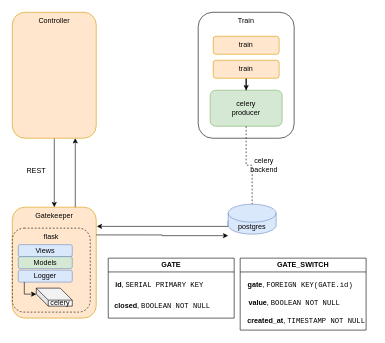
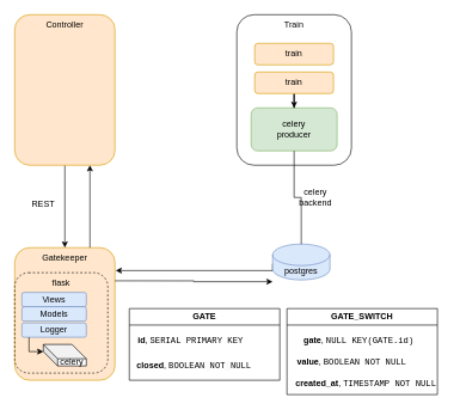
- <mxCell id="14" style="edgeStyle=orthogonalEdgeStyle;rounded=0;orthogonalLoop=1;jettySize=auto;html=1;entryX=0.5;entryY=0;entryDx=0;entryDy=0;entryPerimeter=0;dashed=1;endArrow=none;endFill=0;" edge="1" parent="1" source="9" target="8"><mxGeometry relative="1" as="geometry" /></mxCell>
+ <mxCell id="14" style="edgeStyle=orthogonalEdgeStyle;rounded=0;orthogonalLoop=1;jettySize=auto;html=1;entryX=0.5;entryY=0;entryDx=0;entryDy=0;entryPerimeter=0;dashed=0;endArrow=none;endFill=0;" edge="1" parent="1" source="9" target="8"><mxGeometry relative="1" as="geometry" /></mxCell>
- <mxCell id="28" value="Models" style="rounded=1;whiteSpace=wrap;html=1;fillColor=#d5e8d4;strokeColor=#6c8ebf;" vertex="1" parent="1"><mxGeometry x="30" y="427.5" width="90" height="20" as="geometry" /></mxCell>
+ <mxCell id="28" value="Models" style="rounded=1;whiteSpace=wrap;html=1;fillColor=#dae8fc;strokeColor=#6c8ebf;" vertex="1" parent="1"><mxGeometry x="30" y="427.5" width="90" height="20" as="geometry" /></mxCell>
- <mxCell id="24" value="&lt;div style=&quot;text-align: left;&quot;&gt;&lt;b style=&quot;background-color: initial;&quot;&gt;gate&lt;/b&gt;&lt;span style=&quot;background-color: initial;&quot;&gt;, &lt;font face=&quot;Roboto Mono, ui-monospace, SFMono-Regular, Menlo, Monaco, Consolas, Liberation Mono, Courier New, monospace&quot;&gt;&lt;span style=&quot;white-space: pre;&quot;&gt;FOREIGN KEY(GATE.id)&lt;/span&gt;&lt;/font&gt;&lt;/span&gt;&lt;/div&gt;" style="text;html=1;align=center;verticalAlign=middle;resizable=0;points=[];autosize=1;strokeColor=none;fillColor=none;" vertex="1" parent="23"><mxGeometry y="30" width="200" height="30" as="geometry" /></mxCell>
+ <mxCell id="24" value="&lt;div style=&quot;text-align: left;&quot;&gt;&lt;b style=&quot;background-color: initial;&quot;&gt;gate&lt;/b&gt;&lt;span style=&quot;background-color: initial;&quot;&gt;, &lt;font face=&quot;Roboto Mono, ui-monospace, SFMono-Regular, Menlo, Monaco, Consolas, Liberation Mono, Courier New, monospace&quot;&gt;&lt;span style=&quot;white-space: pre;&quot;&gt;NULL KEY(GATE.id)&lt;/span&gt;&lt;/font&gt;&lt;/span&gt;&lt;/div&gt;" style="text;html=1;align=center;verticalAlign=middle;resizable=0;points=[];autosize=1;strokeColor=none;fillColor=none;" vertex="1" parent="23"><mxGeometry y="30" width="200" height="30" as="geometry" /></mxCell>
